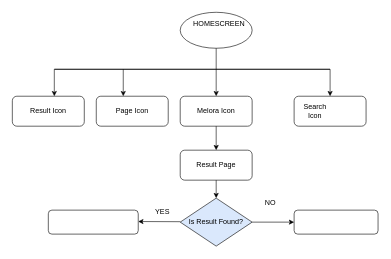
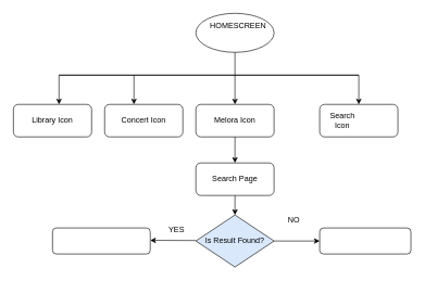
- <mxCell id="15" value="Result Icon" style="text;strokeColor=none;align=center;fillColor=none;html=1;verticalAlign=middle;whiteSpace=wrap;rounded=0;" vertex="1" parent="1"><mxGeometry x="30" y="167.5" width="100" height="35" as="geometry" /></mxCell>
+ <mxCell id="15" value="Library Icon" style="text;strokeColor=none;align=center;fillColor=none;html=1;verticalAlign=middle;whiteSpace=wrap;rounded=0;" vertex="1" parent="1"><mxGeometry x="30" y="167.5" width="100" height="35" as="geometry" /></mxCell>
- <mxCell id="14" value="Page Icon" style="text;strokeColor=none;align=center;fillColor=none;html=1;verticalAlign=middle;whiteSpace=wrap;rounded=0;" vertex="1" parent="1"><mxGeometry x="170" y="170" width="100" height="30" as="geometry" /></mxCell>
+ <mxCell id="14" value="Concert Icon" style="text;strokeColor=none;align=center;fillColor=none;html=1;verticalAlign=middle;whiteSpace=wrap;rounded=0;" vertex="1" parent="1"><mxGeometry x="170" y="170" width="100" height="30" as="geometry" /></mxCell>
- <mxCell id="19" value="Result Page" style="text;strokeColor=none;align=center;fillColor=none;html=1;verticalAlign=middle;whiteSpace=wrap;rounded=0;" vertex="1" parent="1"><mxGeometry x="310" y="260" width="100" height="30" as="geometry" /></mxCell>
+ <mxCell id="19" value="Search Page" style="text;strokeColor=none;align=center;fillColor=none;html=1;verticalAlign=middle;whiteSpace=wrap;rounded=0;" vertex="1" parent="1"><mxGeometry x="310" y="260" width="100" height="30" as="geometry" /></mxCell>
